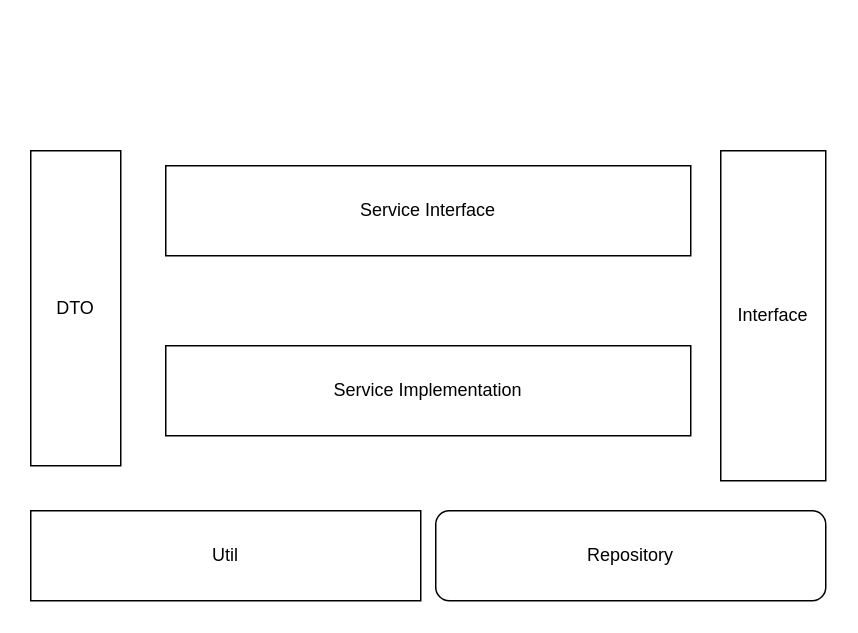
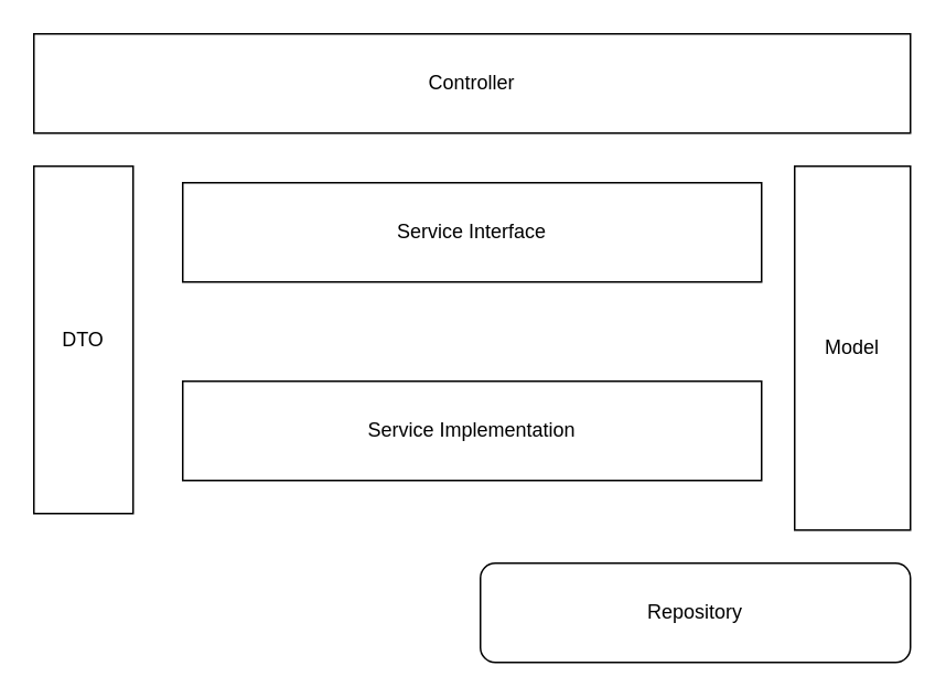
+ <mxCell id="2" value="Controller" style="rounded=0;whiteSpace=wrap;html=1;" vertex="1" parent="1"><mxGeometry x="20" y="20" width="530" height="60" as="geometry" /></mxCell>
- <mxCell id="4" value="Interface" style="rounded=0;whiteSpace=wrap;html=1;" vertex="1" parent="1"><mxGeometry x="480" y="100" width="70" height="220" as="geometry" /></mxCell>
+ <mxCell id="4" value="Model" style="rounded=0;whiteSpace=wrap;html=1;" vertex="1" parent="1"><mxGeometry x="480" y="100" width="70" height="220" as="geometry" /></mxCell>
- <mxCell id="7" value="Util" style="rounded=0;whiteSpace=wrap;html=1;" vertex="1" parent="1"><mxGeometry x="20" y="340" width="260" height="60" as="geometry" /></mxCell>
